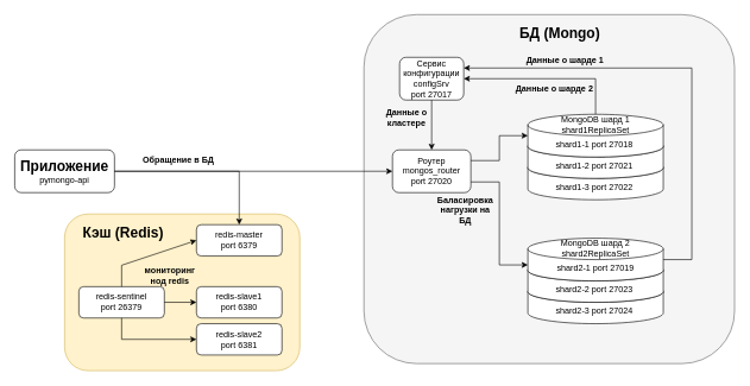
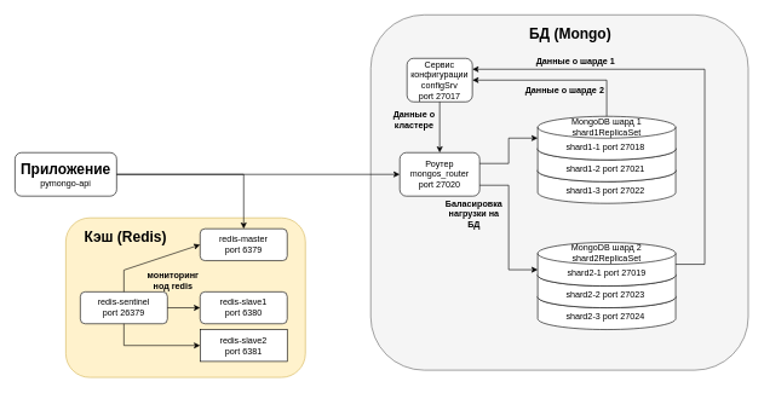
- <mxCell id="27" value="Обращение в БД" style="text;html=1;align=center;verticalAlign=middle;whiteSpace=wrap;rounded=0;fontStyle=1" parent="1" vertex="1"><mxGeometry x="180" y="210" width="140" height="30" as="geometry" /></mxCell>
- <mxCell id="26" value="redis-slave2&lt;div&gt;&lt;/div&gt;&lt;div&gt;port 6381&lt;br&gt;&lt;/div&gt;" style="rounded=1;whiteSpace=wrap;html=1;" parent="1" vertex="1"><mxGeometry x="275" y="454" width="120" height="44" as="geometry" /></mxCell>
+ <mxCell id="26" value="redis-slave2&lt;div&gt;&lt;/div&gt;&lt;div&gt;port 6381&lt;br&gt;&lt;/div&gt;" style="whiteSpace=wrap;html=1;rounded=0;" parent="1" vertex="1"><mxGeometry x="275" y="454" width="120" height="44" as="geometry" /></mxCell>
